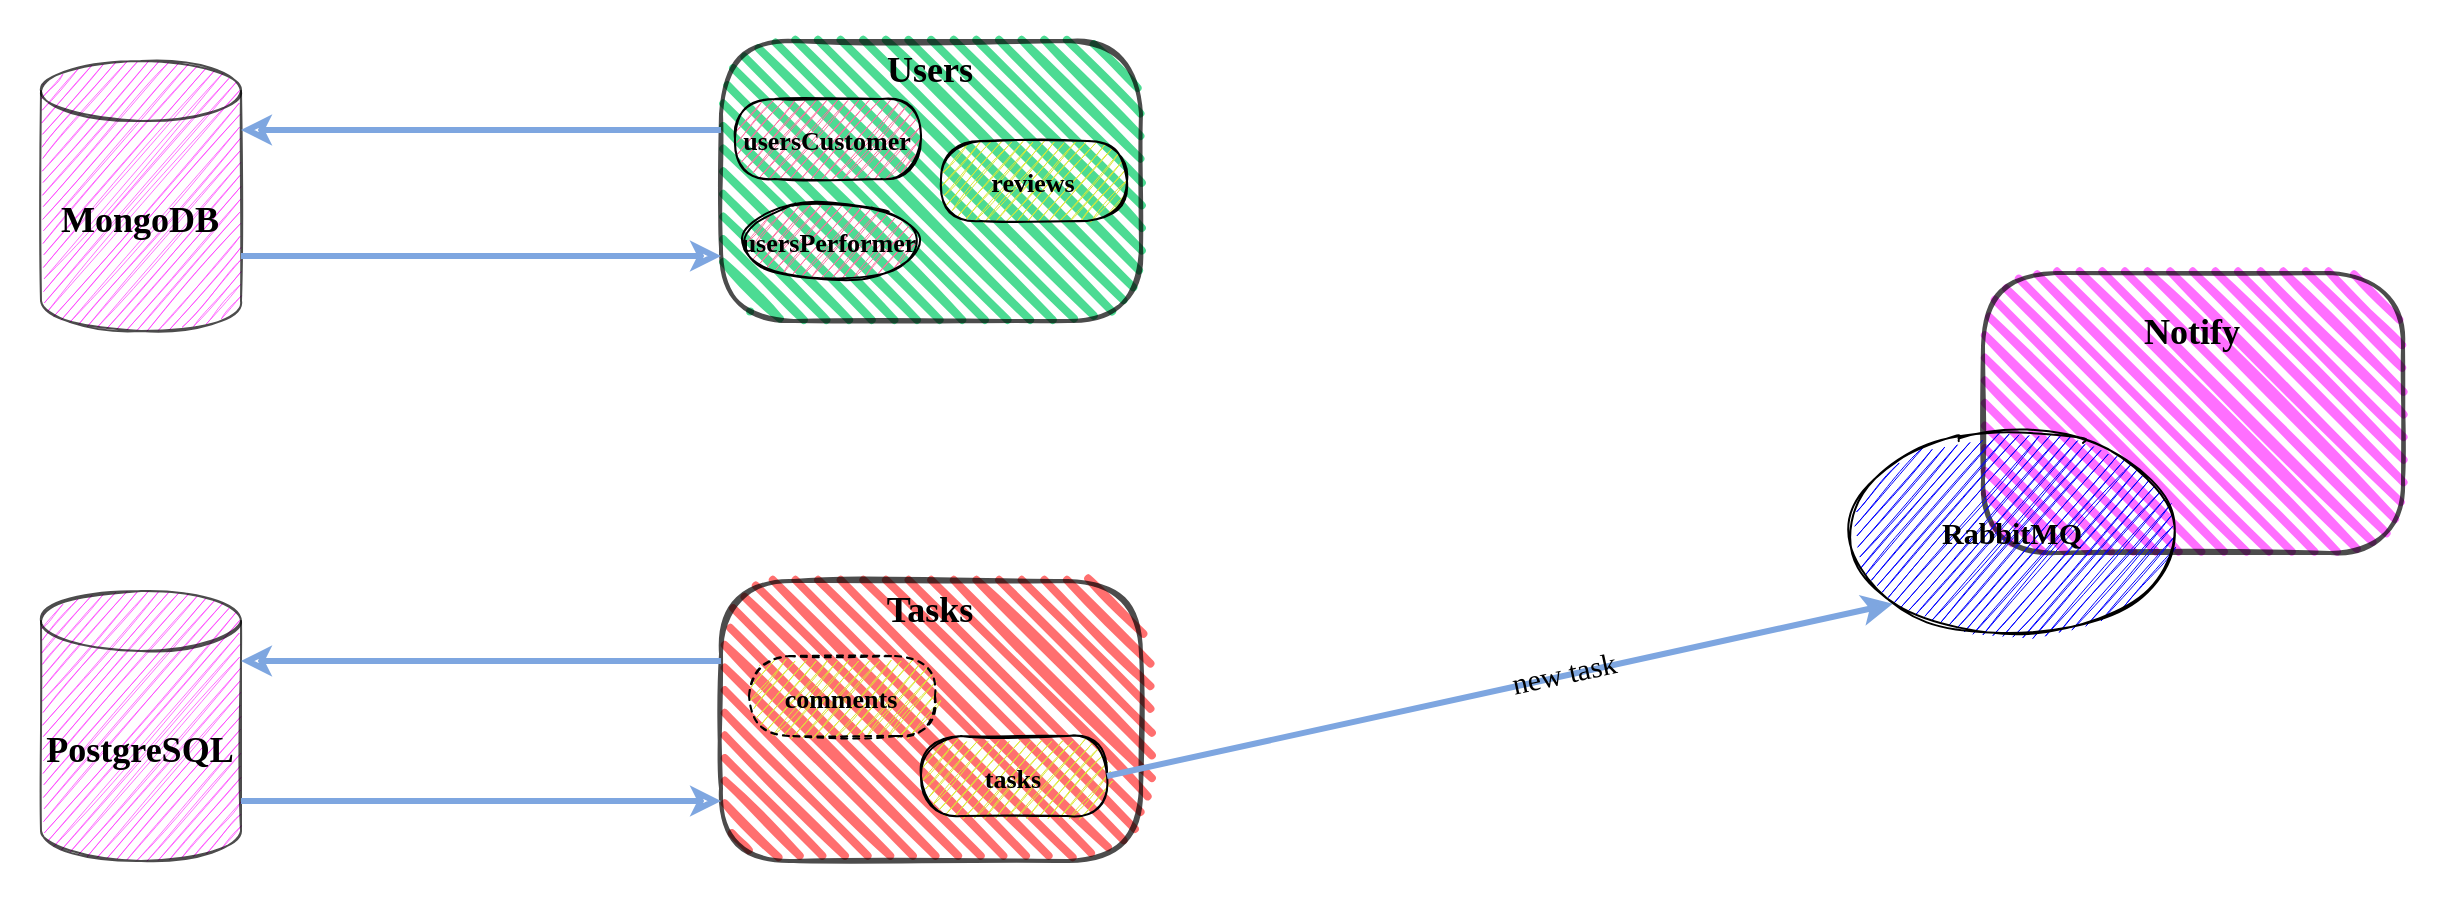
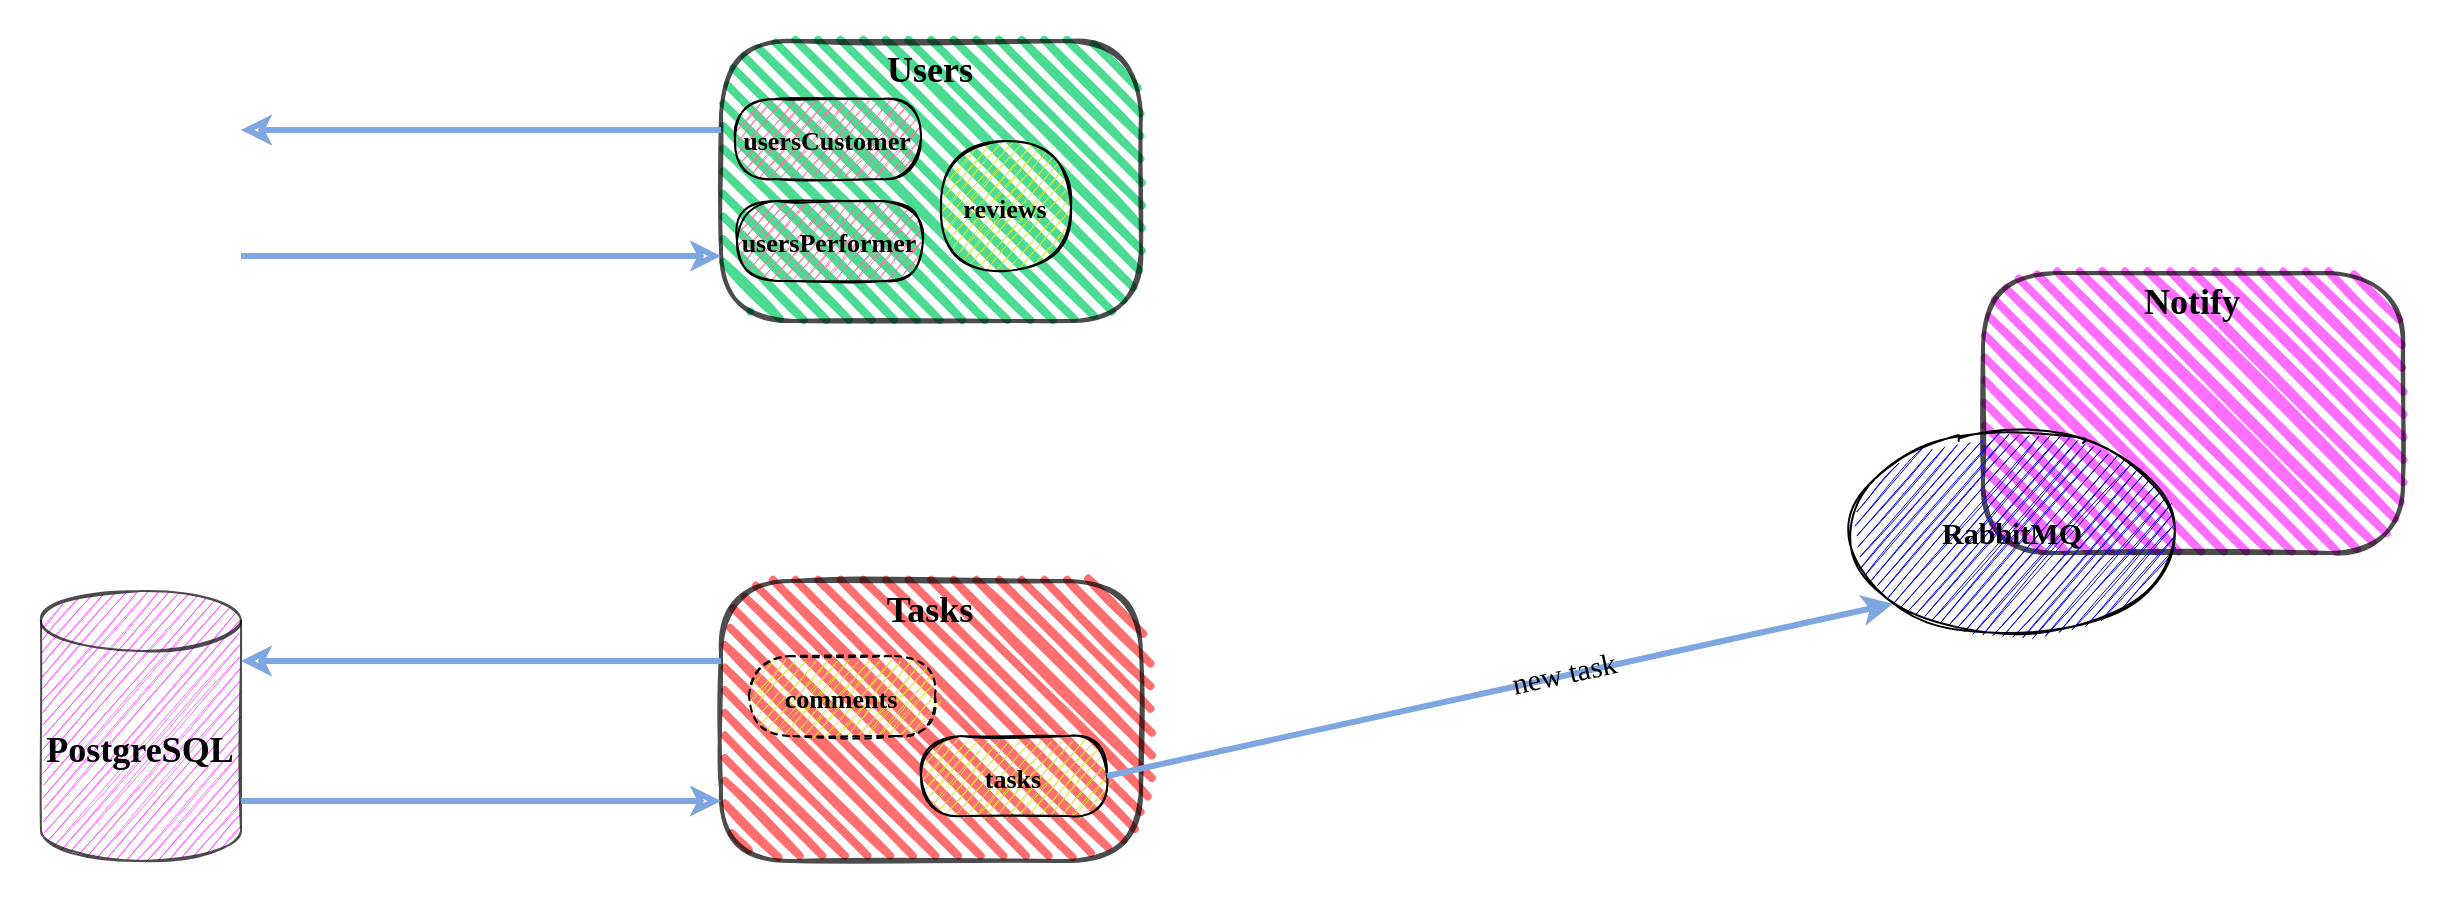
- <mxCell id="7" value="&lt;font style=&quot;font-size: 13px;&quot;&gt;&lt;b style=&quot;&quot;&gt;reviews&lt;/b&gt;&lt;/font&gt;" style="rounded=1;whiteSpace=wrap;html=1;shadow=0;glass=0;sketch=1;fillStyle=auto;fontFamily=Comic Sans MS;fontSize=18;fillColor=#DCE835;gradientColor=none;arcSize=50;" parent="2" vertex="1"><mxGeometry x="110" y="50" width="93" height="40" as="geometry" /></mxCell>
+ <mxCell id="7" value="&lt;font style=&quot;font-size: 13px;&quot;&gt;&lt;b style=&quot;&quot;&gt;reviews&lt;/b&gt;&lt;/font&gt;" style="rounded=1;whiteSpace=wrap;html=1;shadow=0;glass=0;sketch=1;fillStyle=auto;fontFamily=Comic Sans MS;fontSize=18;fillColor=#DCE835;gradientColor=none;arcSize=50;" parent="2" vertex="1"><mxGeometry x="110" y="50" width="65" height="65" as="geometry" /></mxCell>
- <mxCell id="21" value="&lt;b&gt;MongoDB&lt;/b&gt;" style="shape=cylinder3;whiteSpace=wrap;html=1;boundedLbl=1;backgroundOutline=1;size=15;rounded=1;shadow=0;glass=0;sketch=1;fillStyle=auto;fontFamily=Comic Sans MS;fontSize=18;fillColor=#FF33FF;gradientColor=none;opacity=70;" parent="20" vertex="1"><mxGeometry width="100.0" height="135" as="geometry" /></mxCell>
- <mxCell id="6" value="&lt;font style=&quot;font-size: 13px;&quot;&gt;&lt;b&gt;usersPerformer&lt;/b&gt;&lt;/font&gt;" style="ellipse;whiteSpace=wrap;html=1;shadow=0;glass=0;sketch=1;fillStyle=auto;fontFamily=Comic Sans MS;fontSize=18;fillColor=#FF70A0;gradientColor=none;arcSize=50;" parent="2" vertex="1"><mxGeometry x="8" y="80" width="93" height="40" as="geometry" /></mxCell>
+ <mxCell id="6" value="&lt;font style=&quot;font-size: 13px;&quot;&gt;&lt;b&gt;usersPerformer&lt;/b&gt;&lt;/font&gt;" style="rounded=1;whiteSpace=wrap;html=1;shadow=0;glass=0;sketch=1;fillStyle=auto;fontFamily=Comic Sans MS;fontSize=18;fillColor=#FF70A0;gradientColor=none;arcSize=50;" parent="2" vertex="1"><mxGeometry x="8" y="80" width="93" height="40" as="geometry" /></mxCell>
- <mxCell id="18" value="&lt;b&gt;Notify&lt;/b&gt;" style="text;html=1;strokeColor=none;fillColor=none;align=center;verticalAlign=middle;whiteSpace=wrap;rounded=0;shadow=0;glass=0;sketch=1;fillStyle=auto;fontFamily=Comic Sans MS;fontSize=18;opacity=70;movable=1;resizable=1;rotatable=1;deletable=1;editable=1;connectable=1;container=0;" parent="16" vertex="1"><mxGeometry x="75" y="15" width="60" height="30" as="geometry" /></mxCell>
+ <mxCell id="18" value="&lt;b&gt;Notify&lt;/b&gt;" style="text;html=1;strokeColor=none;fillColor=none;align=center;verticalAlign=middle;whiteSpace=wrap;rounded=0;shadow=0;glass=0;sketch=1;fillStyle=auto;fontFamily=Comic Sans MS;fontSize=18;opacity=70;movable=1;resizable=1;rotatable=1;deletable=1;editable=1;connectable=1;container=0;" parent="16" vertex="1"><mxGeometry x="75" width="60" height="30" as="geometry" /></mxCell>
